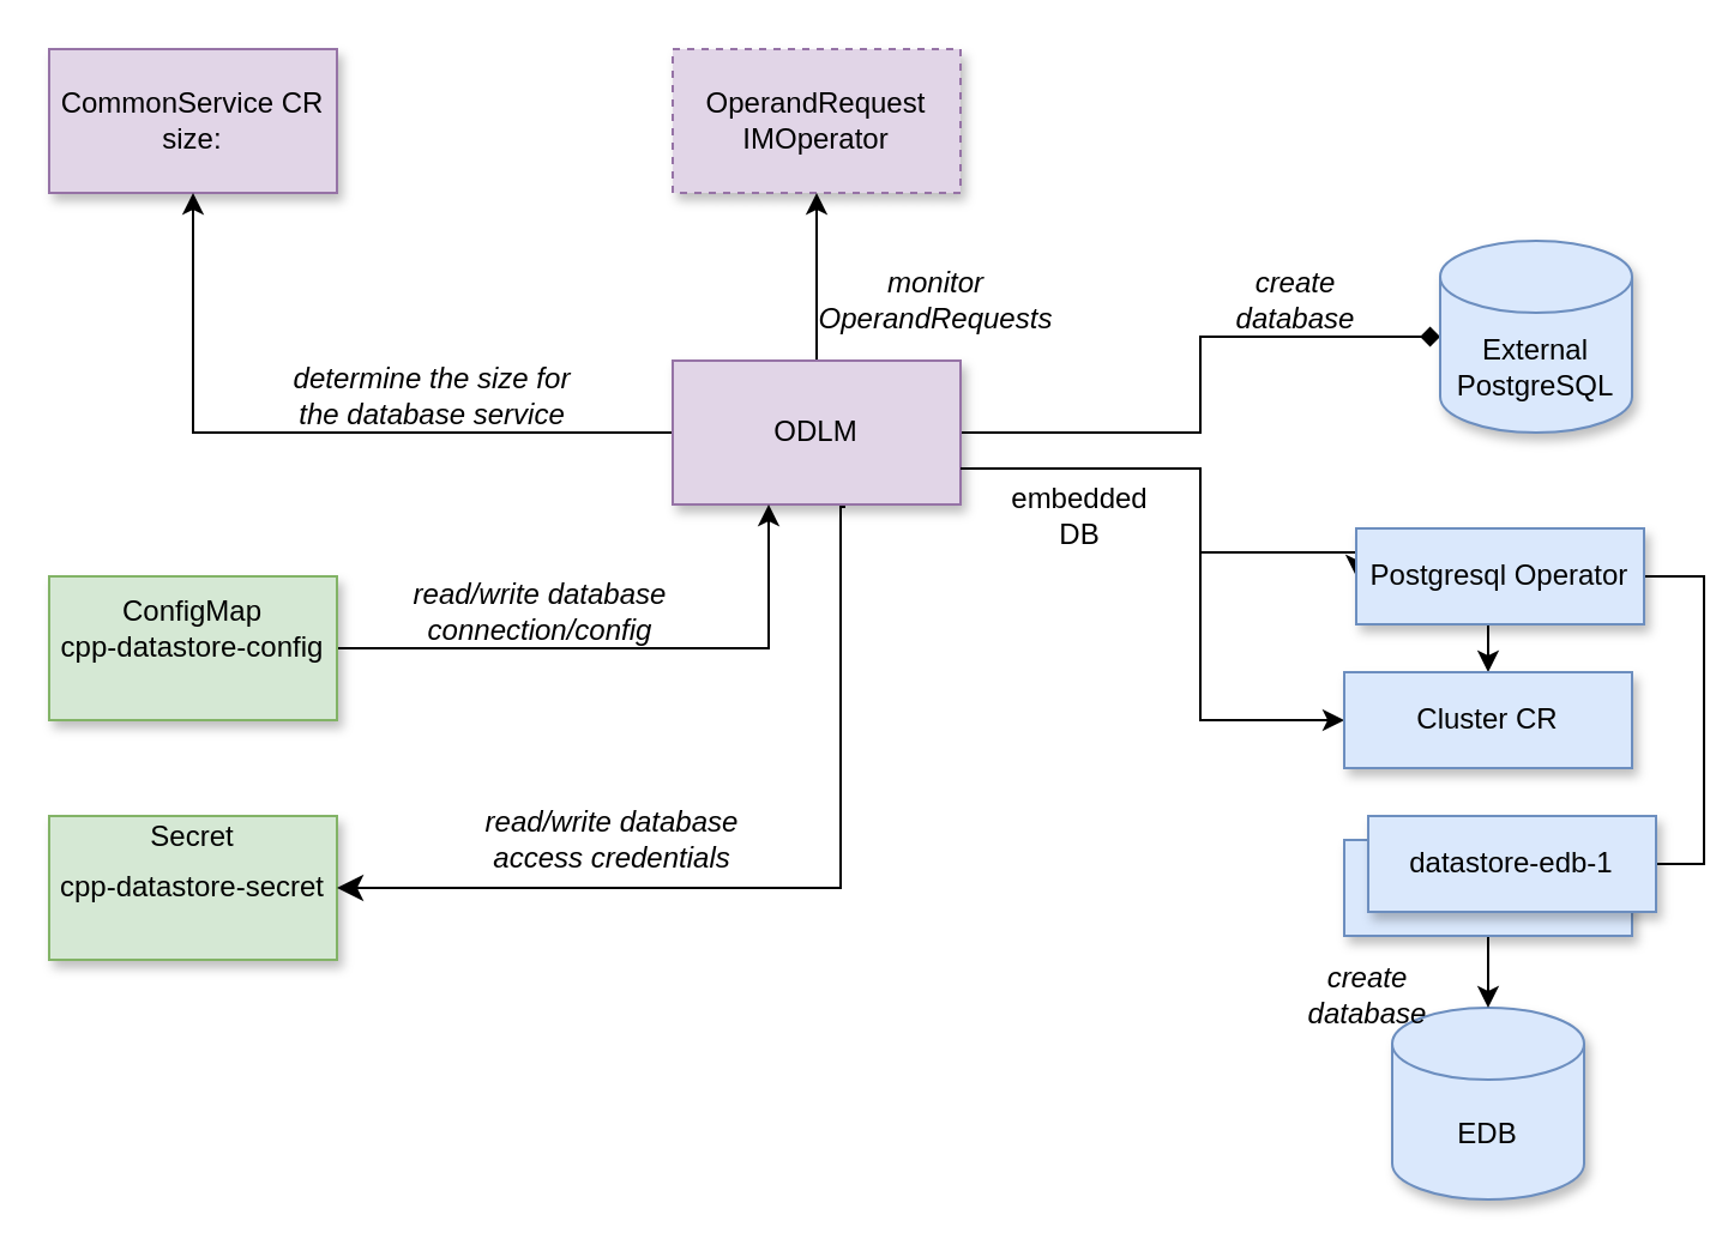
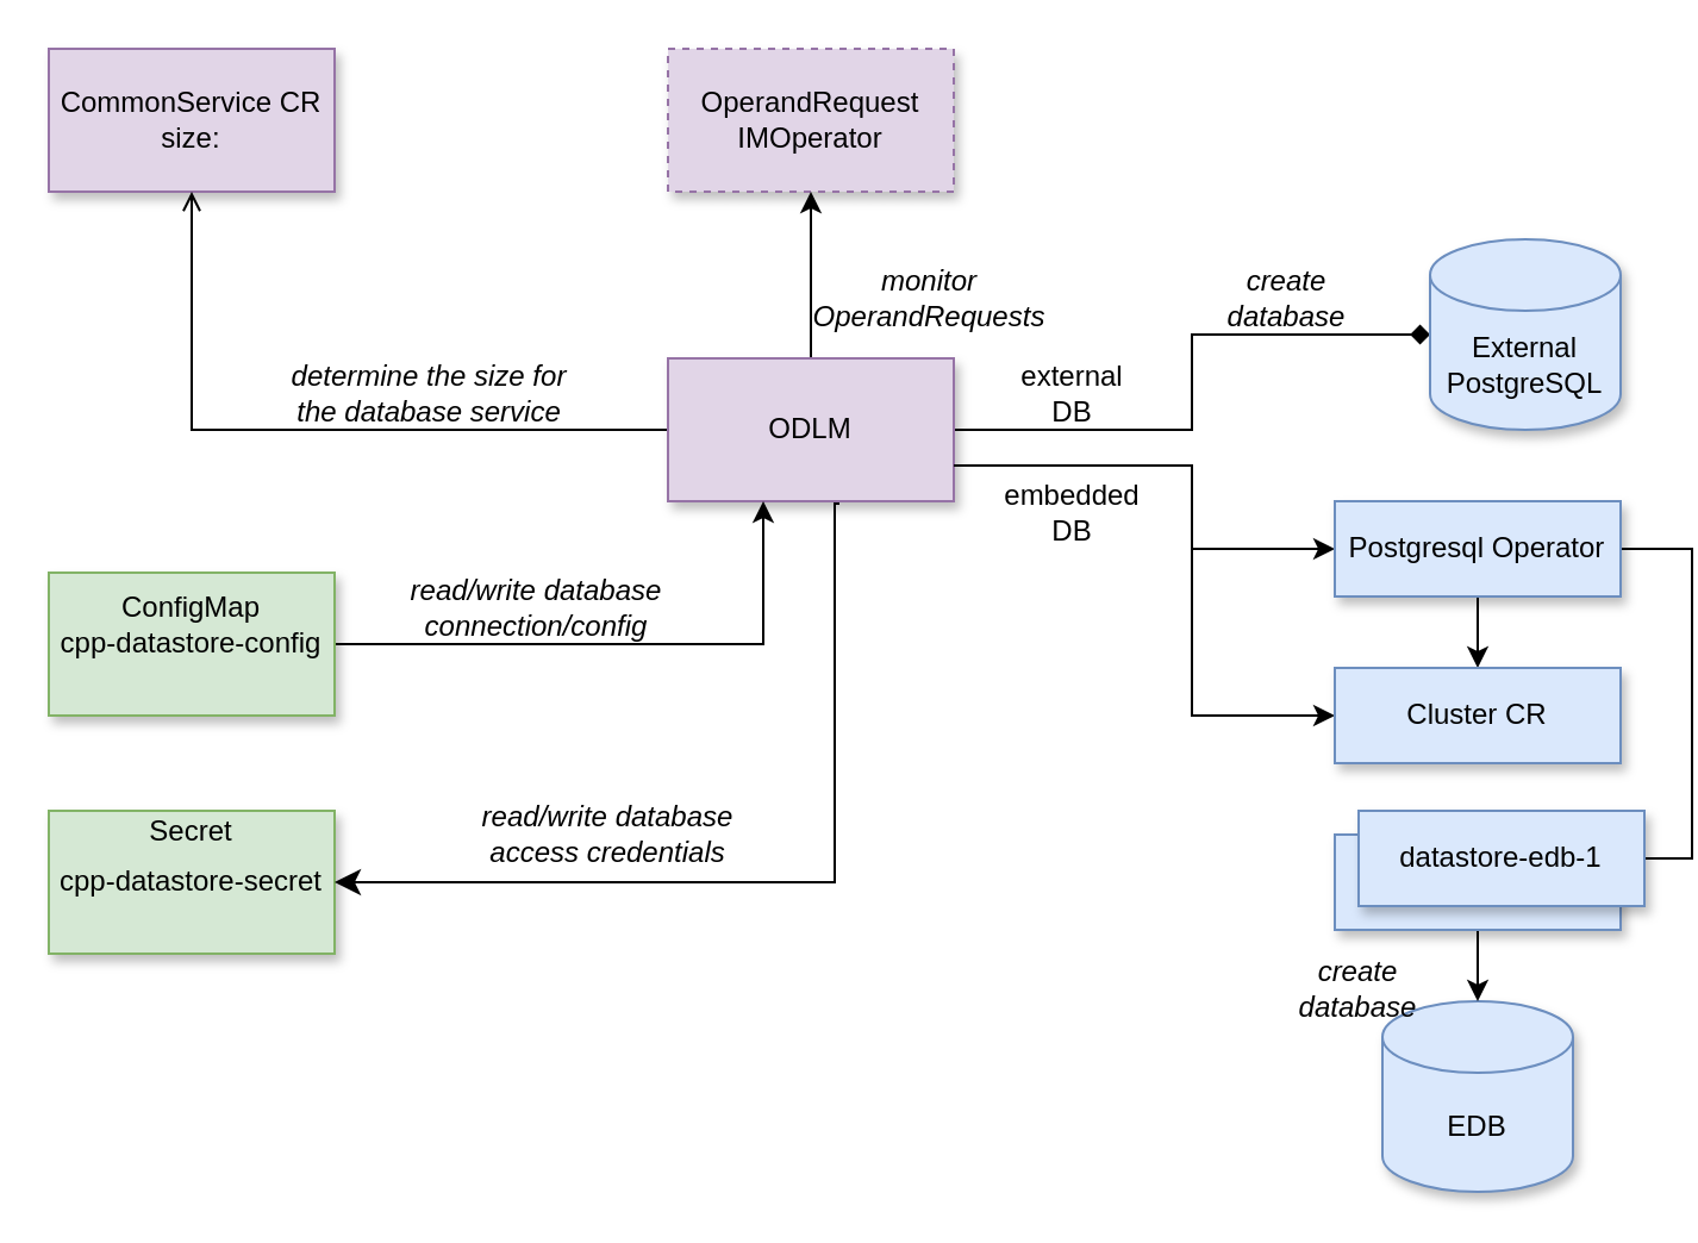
- <mxCell id="4" style="edgeStyle=orthogonalEdgeStyle;rounded=0;orthogonalLoop=1;jettySize=auto;html=1;exitX=0;exitY=0.5;exitDx=0;exitDy=0;entryX=0.5;entryY=1;entryDx=0;entryDy=0;" parent="1" source="8" target="2" edge="1"><mxGeometry relative="1" as="geometry" /></mxCell>
+ <mxCell id="4" style="edgeStyle=orthogonalEdgeStyle;rounded=0;orthogonalLoop=1;jettySize=auto;html=1;exitX=0;exitY=0.5;exitDx=0;exitDy=0;entryX=0.5;entryY=1;entryDx=0;entryDy=0;endArrow=open;" parent="1" source="8" target="2" edge="1"><mxGeometry relative="1" as="geometry" /></mxCell>
+ <mxCell id="23" value="external DB" style="text;html=1;strokeColor=none;fillColor=none;align=center;verticalAlign=middle;whiteSpace=wrap;rounded=0;" parent="1" vertex="1"><mxGeometry x="420" y="150" width="60" height="30" as="geometry" /></mxCell>
- <mxCell id="27" value="Postgresql Operator" style="rounded=0;whiteSpace=wrap;html=1;fillColor=#dae8fc;strokeColor=#6c8ebf;shadow=1;" parent="1" vertex="1"><mxGeometry x="565" y="220" width="120" height="40" as="geometry" /></mxCell>
+ <mxCell id="27" value="Postgresql Operator" style="rounded=0;whiteSpace=wrap;html=1;fillColor=#dae8fc;strokeColor=#6c8ebf;shadow=1;" parent="1" vertex="1"><mxGeometry x="560" y="210" width="120" height="40" as="geometry" /></mxCell>
